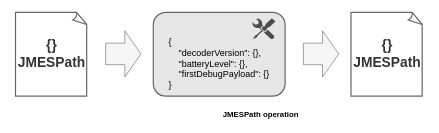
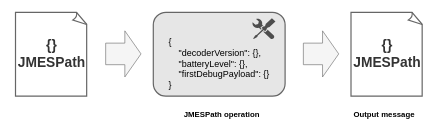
- <mxCell id="5" value="&lt;b&gt;&lt;font style=&quot;font-size: 13px&quot;&gt;JMESPath operation&lt;/font&gt;&lt;/b&gt;" style="text;html=1;align=center;verticalAlign=middle;resizable=0;points=[];autosize=1;" vertex="1" parent="1"><mxGeometry x="363.89" y="180" width="140" height="20" as="geometry" /></mxCell>
+ <mxCell id="5" value="&lt;b&gt;&lt;font style=&quot;font-size: 13px&quot;&gt;JMESPath operation&lt;/font&gt;&lt;/b&gt;" style="text;html=1;align=center;verticalAlign=middle;resizable=0;points=[];autosize=1;" vertex="1" parent="1"><mxGeometry x="298.89" y="180" width="140" height="20" as="geometry" /></mxCell>
+ <mxCell id="11" value="&lt;b&gt;&lt;font style=&quot;font-size: 13px&quot;&gt;Output message&lt;/font&gt;&lt;/b&gt;" style="text;html=1;align=center;verticalAlign=middle;resizable=0;points=[];autosize=1;" vertex="1" parent="1"><mxGeometry x="580" y="180" width="120" height="20" as="geometry" /></mxCell>
